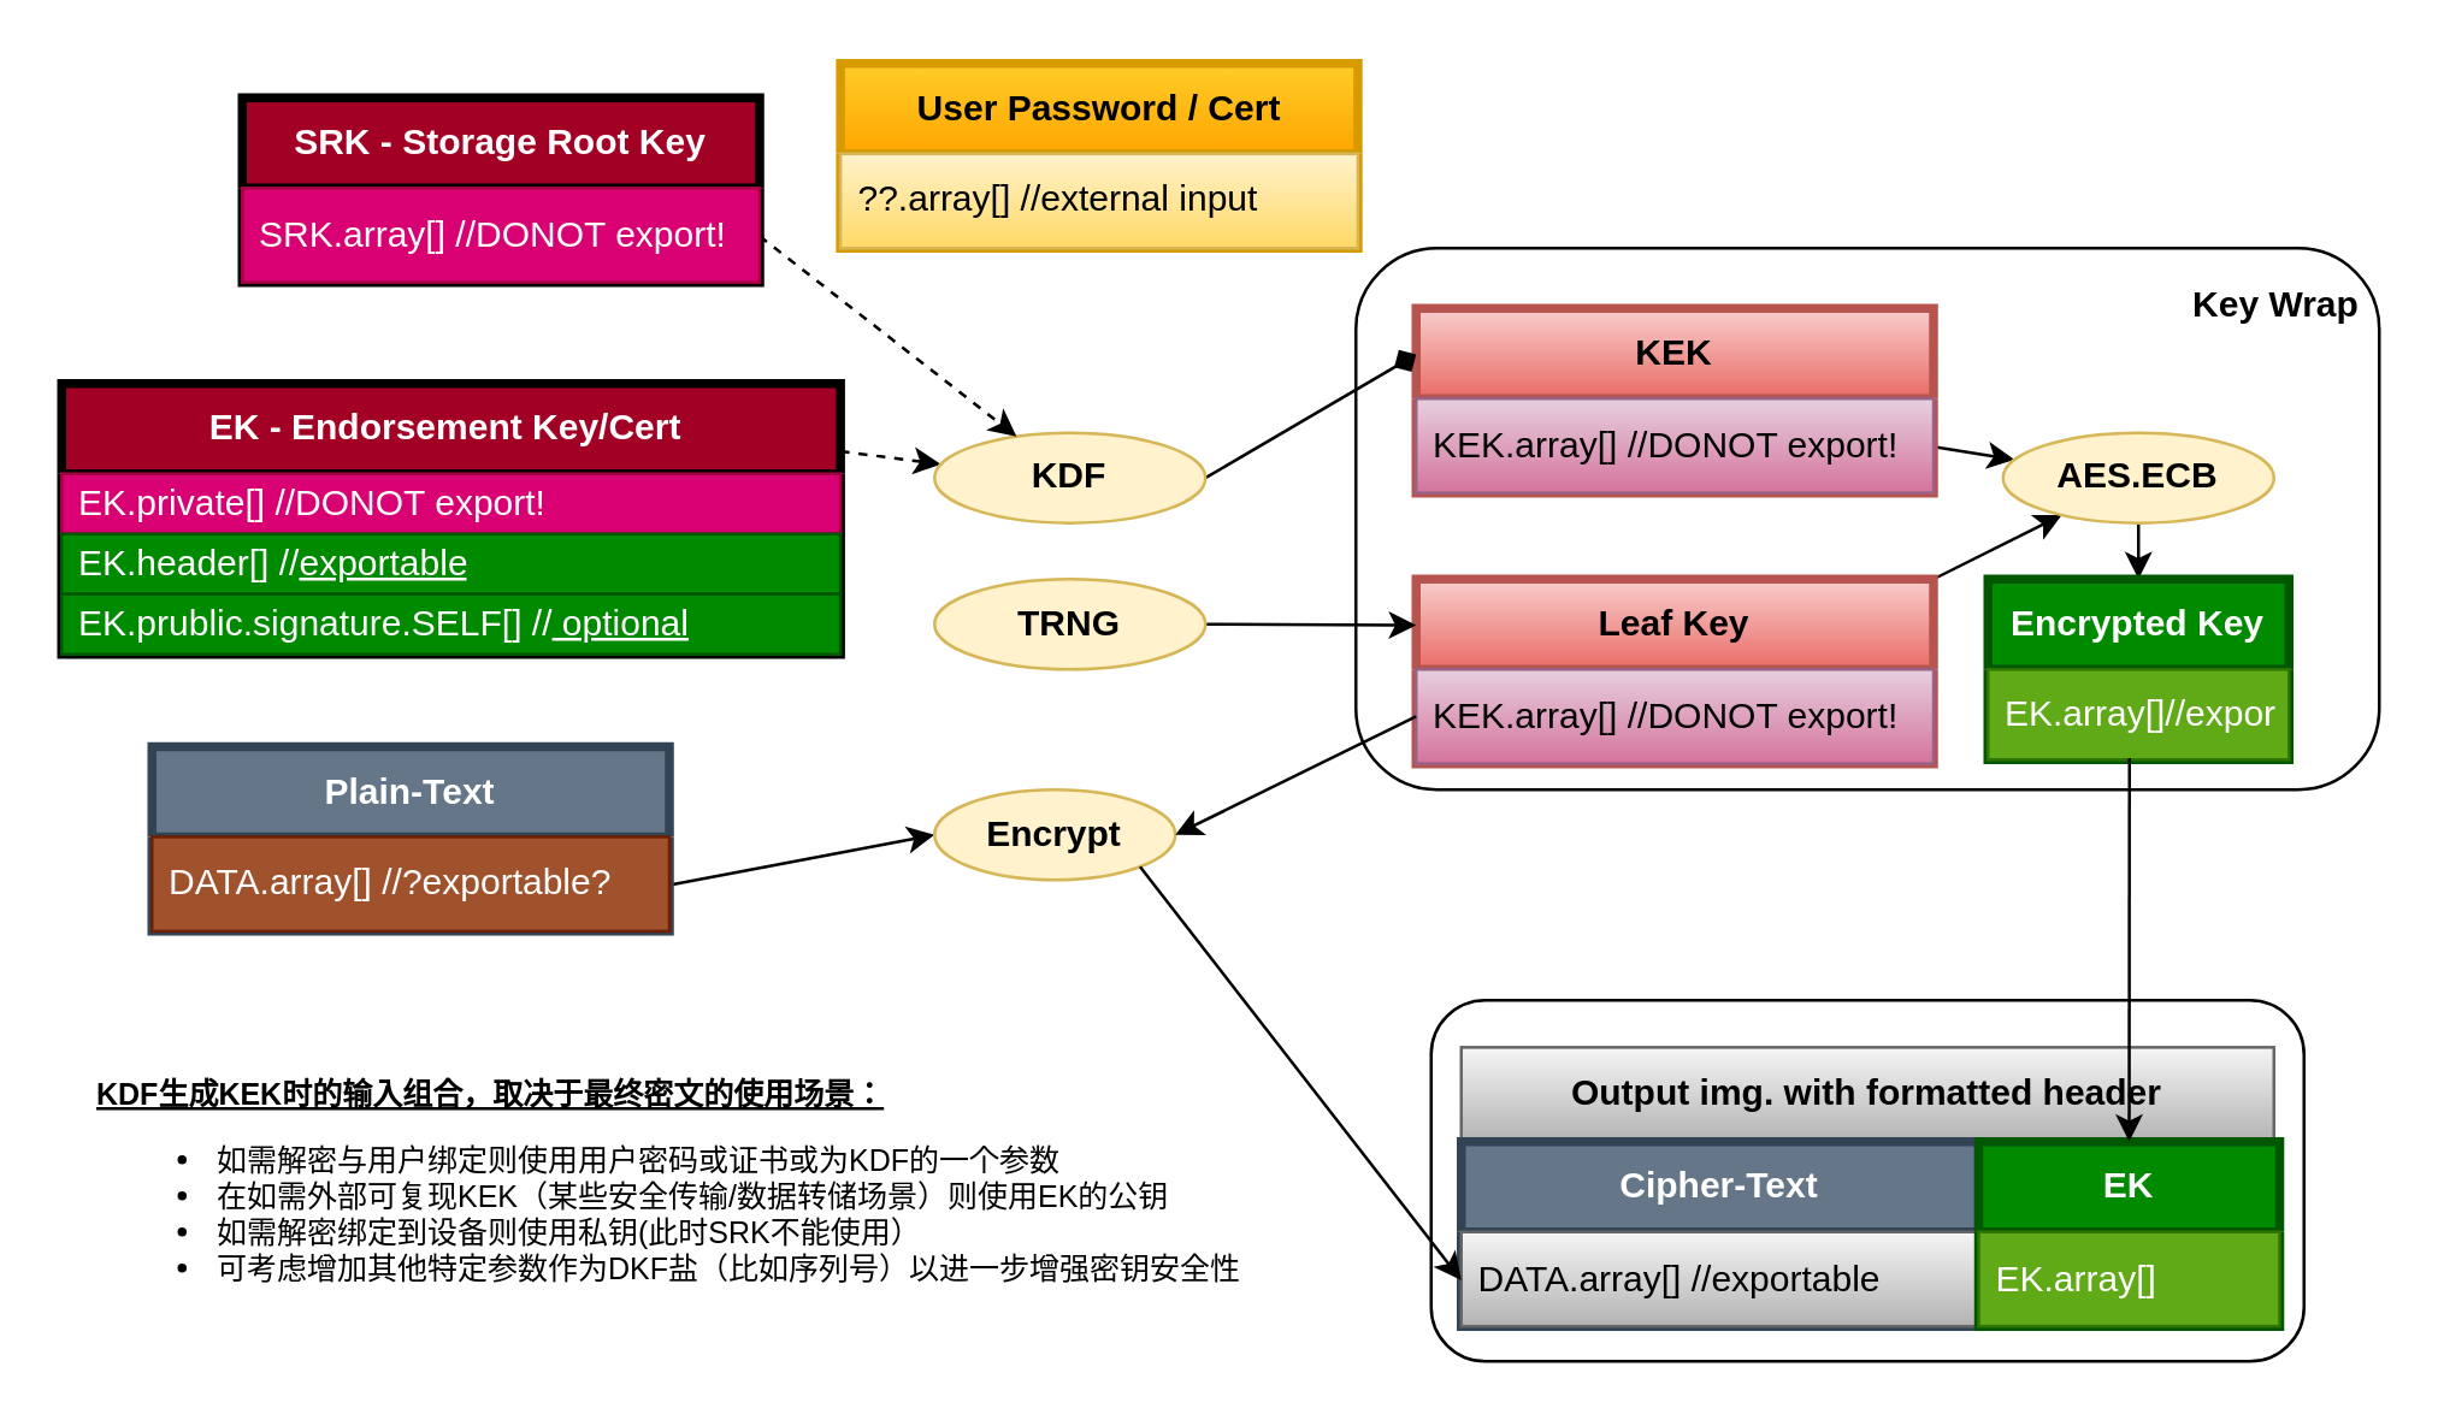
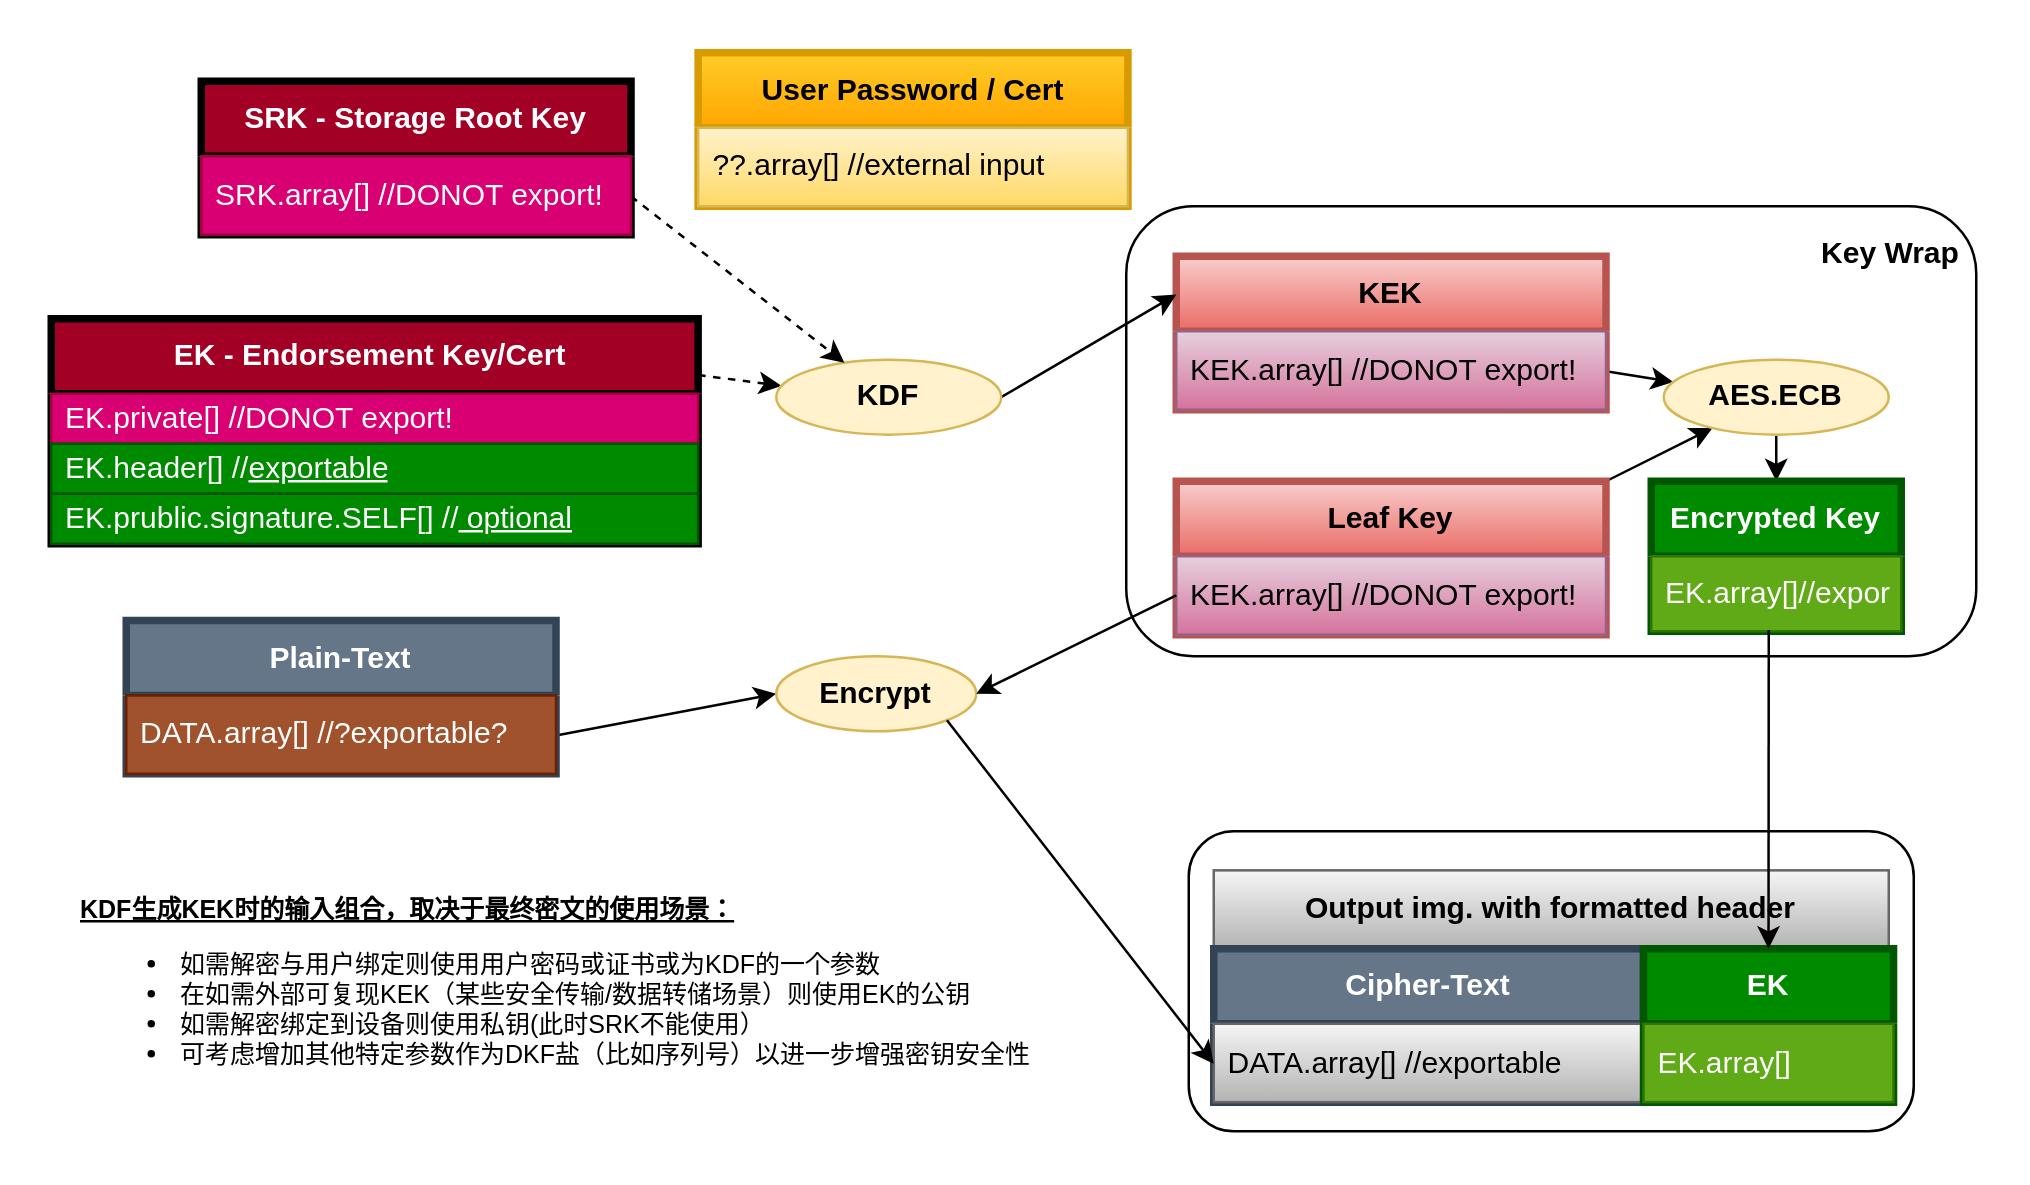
- <mxCell id="12" style="edgeStyle=none;html=1;entryX=0;entryY=0.25;entryDx=0;entryDy=0;exitX=1;exitY=0.5;exitDx=0;exitDy=0;endArrow=diamond;" parent="1" source="19" target="10" edge="1"><mxGeometry relative="1" as="geometry"><mxPoint x="540" y="187" as="sourcePoint" /></mxGeometry></mxCell>
+ <mxCell id="12" style="edgeStyle=none;html=1;entryX=0;entryY=0.25;entryDx=0;entryDy=0;exitX=1;exitY=0.5;exitDx=0;exitDy=0;" parent="1" source="19" target="10" edge="1"><mxGeometry relative="1" as="geometry"><mxPoint x="540" y="187" as="sourcePoint" /></mxGeometry></mxCell>
- <mxCell id="18" value="TRNG" style="ellipse;whiteSpace=wrap;html=1;fillColor=#fff2cc;strokeColor=#d6b656;fontStyle=1" parent="1" vertex="1"><mxGeometry x="310" y="192" width="90" height="30" as="geometry" /></mxCell>
- <mxCell id="8" style="edgeStyle=none;html=1;exitX=1;exitY=0.5;exitDx=0;exitDy=0;entryX=0;entryY=0.25;entryDx=0;entryDy=0;" parent="1" source="18" target="6" edge="1"><mxGeometry relative="1" as="geometry" /></mxCell>
